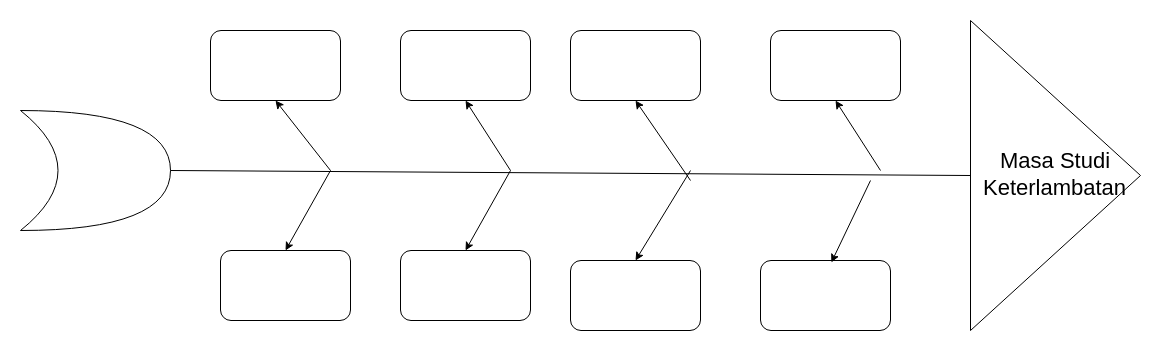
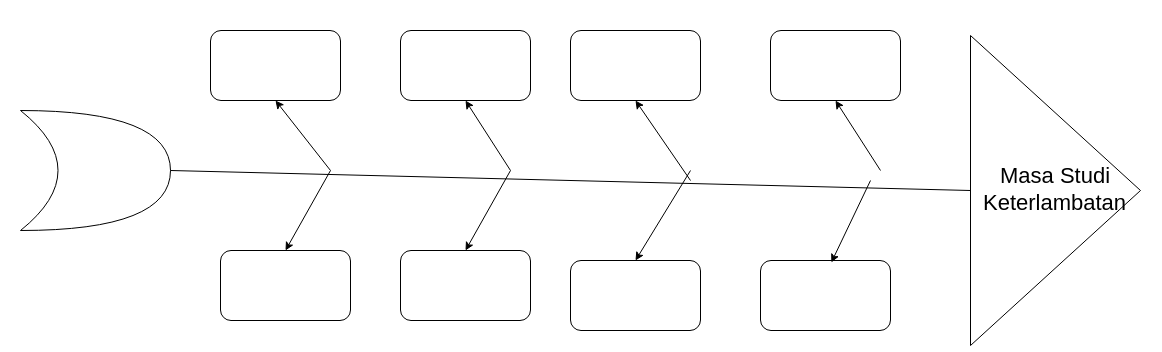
- <mxCell id="10" value="&lt;font style=&quot;font-size: 22px;&quot;&gt;&lt;font style=&quot;font-size: 22px;&quot;&gt;Keterlambatan &lt;/font&gt;&lt;font style=&quot;font-size: 22px;&quot;&gt;Masa Studi&lt;/font&gt;&lt;/font&gt;" style="triangle;whiteSpace=wrap;html=1;horizontal=0;textDirection=vertical-lr;" vertex="1" parent="1"><mxGeometry x="970" y="20" width="170" height="310" as="geometry" /></mxCell>
+ <mxCell id="10" value="&lt;font style=&quot;font-size: 22px;&quot;&gt;&lt;font style=&quot;font-size: 22px;&quot;&gt;Keterlambatan &lt;/font&gt;&lt;font style=&quot;font-size: 22px;&quot;&gt;Masa Studi&lt;/font&gt;&lt;/font&gt;" style="triangle;whiteSpace=wrap;html=1;horizontal=0;textDirection=vertical-lr;" vertex="1" parent="1"><mxGeometry x="970" y="35" width="170" height="310" as="geometry" /></mxCell>
